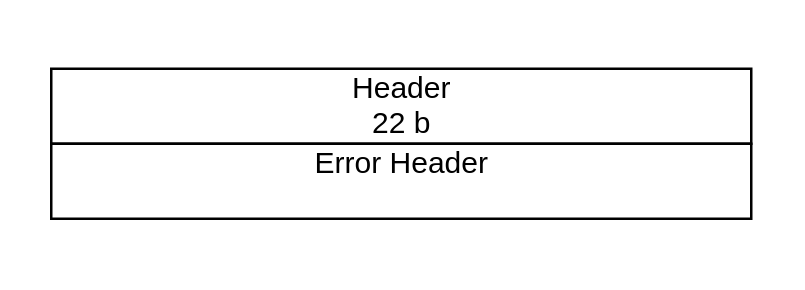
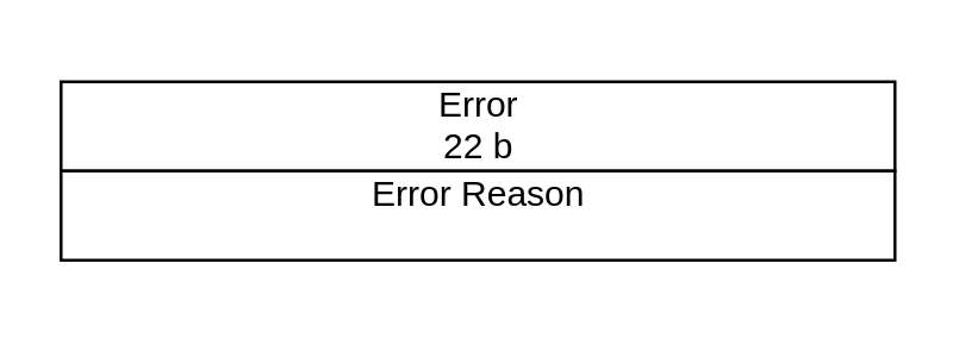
- <mxCell id="4" value="&lt;span style=&quot;&quot;&gt;Header&lt;br&gt;&lt;/span&gt;" style="text;html=1;align=center;verticalAlign=middle;resizable=0;points=[];autosize=1;strokeColor=none;fillColor=none;" parent="2" vertex="1"><mxGeometry x="110" width="60" height="30" as="geometry" /></mxCell>
+ <mxCell id="4" value="&lt;span style=&quot;&quot;&gt;Error&lt;br&gt;&lt;/span&gt;" style="text;html=1;align=center;verticalAlign=middle;resizable=0;points=[];autosize=1;strokeColor=none;fillColor=none;" parent="2" vertex="1"><mxGeometry x="110" width="60" height="30" as="geometry" /></mxCell>
- <mxCell id="6" value="&lt;span style=&quot;&quot;&gt;Error Header&lt;br&gt;&lt;/span&gt;" style="text;html=1;align=center;verticalAlign=middle;resizable=0;points=[];autosize=1;strokeColor=none;fillColor=none;" vertex="1" parent="2"><mxGeometry x="95" y="30" width="90" height="30" as="geometry" /></mxCell>
+ <mxCell id="6" value="&lt;span style=&quot;&quot;&gt;Error Reason&lt;br&gt;&lt;/span&gt;" style="text;html=1;align=center;verticalAlign=middle;resizable=0;points=[];autosize=1;strokeColor=none;fillColor=none;" vertex="1" parent="2"><mxGeometry x="95" y="30" width="90" height="30" as="geometry" /></mxCell>
